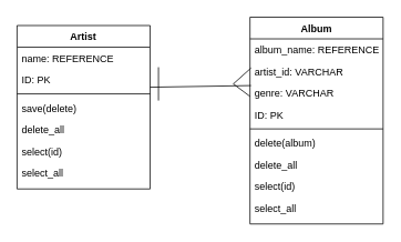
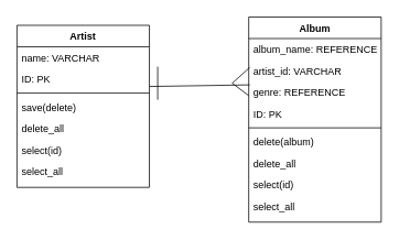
- <mxCell id="7" value="name: REFERENCE" style="text;strokeColor=none;fillColor=none;align=left;verticalAlign=top;spacingLeft=4;spacingRight=4;overflow=hidden;rotatable=0;points=[[0,0.5],[1,0.5]];portConstraint=eastwest;" vertex="1" parent="6"><mxGeometry y="26" width="160" height="26" as="geometry" /></mxCell>
+ <mxCell id="7" value="name: VARCHAR" style="text;strokeColor=none;fillColor=none;align=left;verticalAlign=top;spacingLeft=4;spacingRight=4;overflow=hidden;rotatable=0;points=[[0,0.5],[1,0.5]];portConstraint=eastwest;" vertex="1" parent="6"><mxGeometry y="26" width="160" height="26" as="geometry" /></mxCell>
- <mxCell id="17" value="genre: VARCHAR" style="text;strokeColor=none;fillColor=none;align=left;verticalAlign=top;spacingLeft=4;spacingRight=4;overflow=hidden;rotatable=0;points=[[0,0.5],[1,0.5]];portConstraint=eastwest;" vertex="1" parent="14"><mxGeometry y="78" width="160" height="26" as="geometry" /></mxCell>
+ <mxCell id="17" value="genre: REFERENCE" style="text;strokeColor=none;fillColor=none;align=left;verticalAlign=top;spacingLeft=4;spacingRight=4;overflow=hidden;rotatable=0;points=[[0,0.5],[1,0.5]];portConstraint=eastwest;" vertex="1" parent="14"><mxGeometry y="78" width="160" height="26" as="geometry" /></mxCell>
